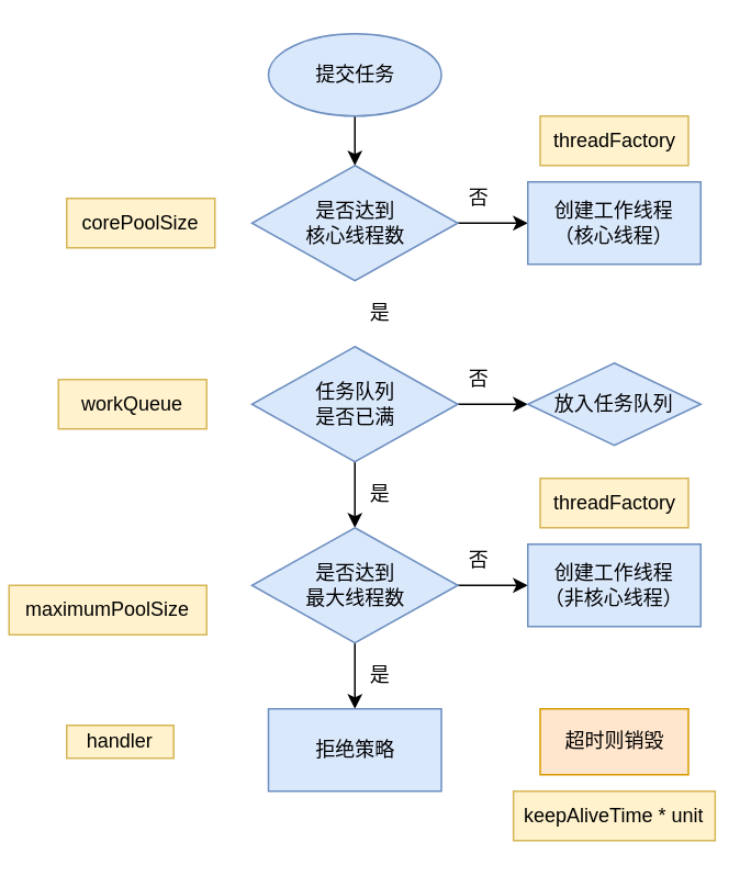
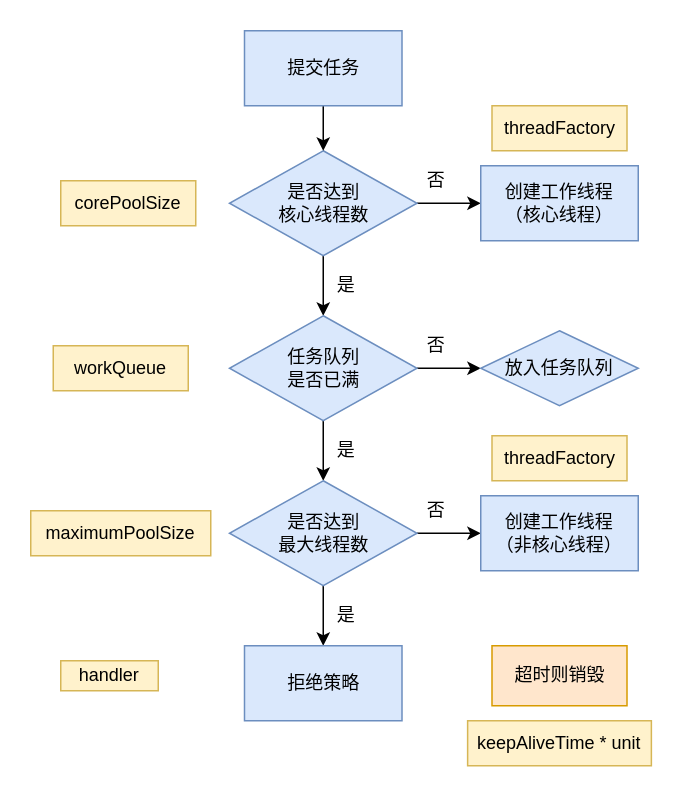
- <mxCell id="6" value="&lt;span&gt;提交任务&lt;/span&gt;" style="ellipse;whiteSpace=wrap;html=1;fillColor=#dae8fc;strokeColor=#6c8ebf;" vertex="1" parent="1"><mxGeometry x="162.5" y="20" width="105" height="50" as="geometry" /></mxCell>
+ <mxCell id="6" value="&lt;span&gt;提交任务&lt;/span&gt;" style="rounded=0;whiteSpace=wrap;html=1;fillColor=#dae8fc;strokeColor=#6c8ebf;" vertex="1" parent="1"><mxGeometry x="162.5" y="20" width="105" height="50" as="geometry" /></mxCell>
+ <mxCell id="2" style="edgeStyle=orthogonalEdgeStyle;rounded=0;orthogonalLoop=1;jettySize=auto;html=1;exitX=0.5;exitY=1;exitDx=0;exitDy=0;entryX=0.5;entryY=0;entryDx=0;entryDy=0;" edge="1" parent="1" source="4" target="9"><mxGeometry relative="1" as="geometry" /></mxCell>
- <mxCell id="15" value="maximumPoolSize" style="text;html=1;strokeColor=#d6b656;fillColor=#fff2cc;align=center;verticalAlign=middle;whiteSpace=wrap;overflow=hidden;" vertex="1" parent="1"><mxGeometry x="5" y="355" width="120" height="30" as="geometry" /></mxCell>
+ <mxCell id="15" value="maximumPoolSize" style="text;html=1;strokeColor=#d6b656;fillColor=#fff2cc;align=center;verticalAlign=middle;whiteSpace=wrap;overflow=hidden;" vertex="1" parent="1"><mxGeometry x="20" y="340" width="120" height="30" as="geometry" /></mxCell>
